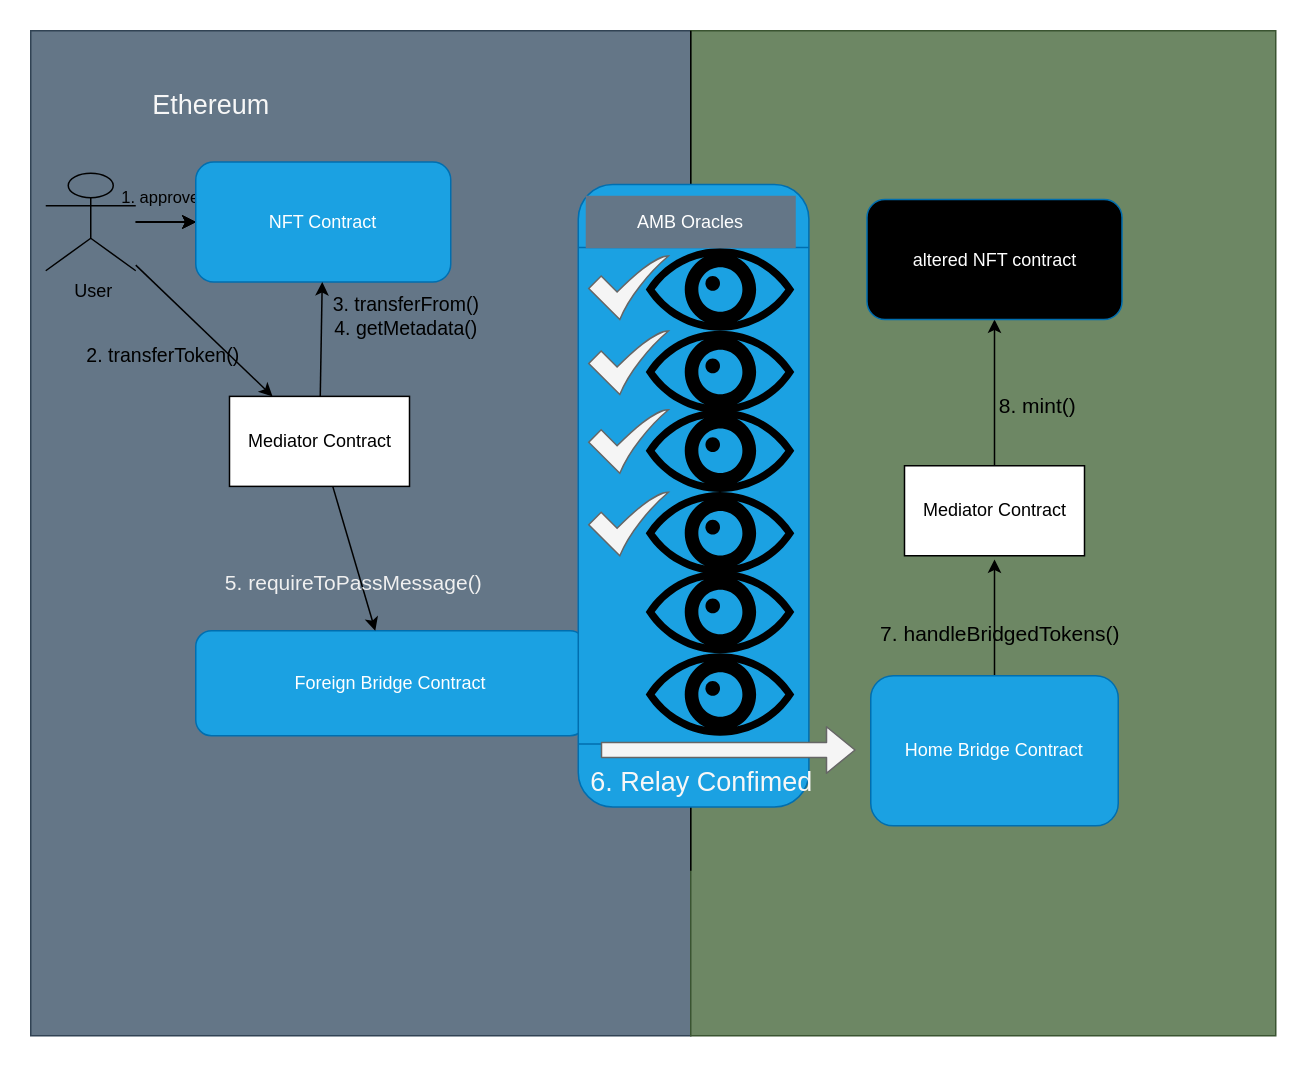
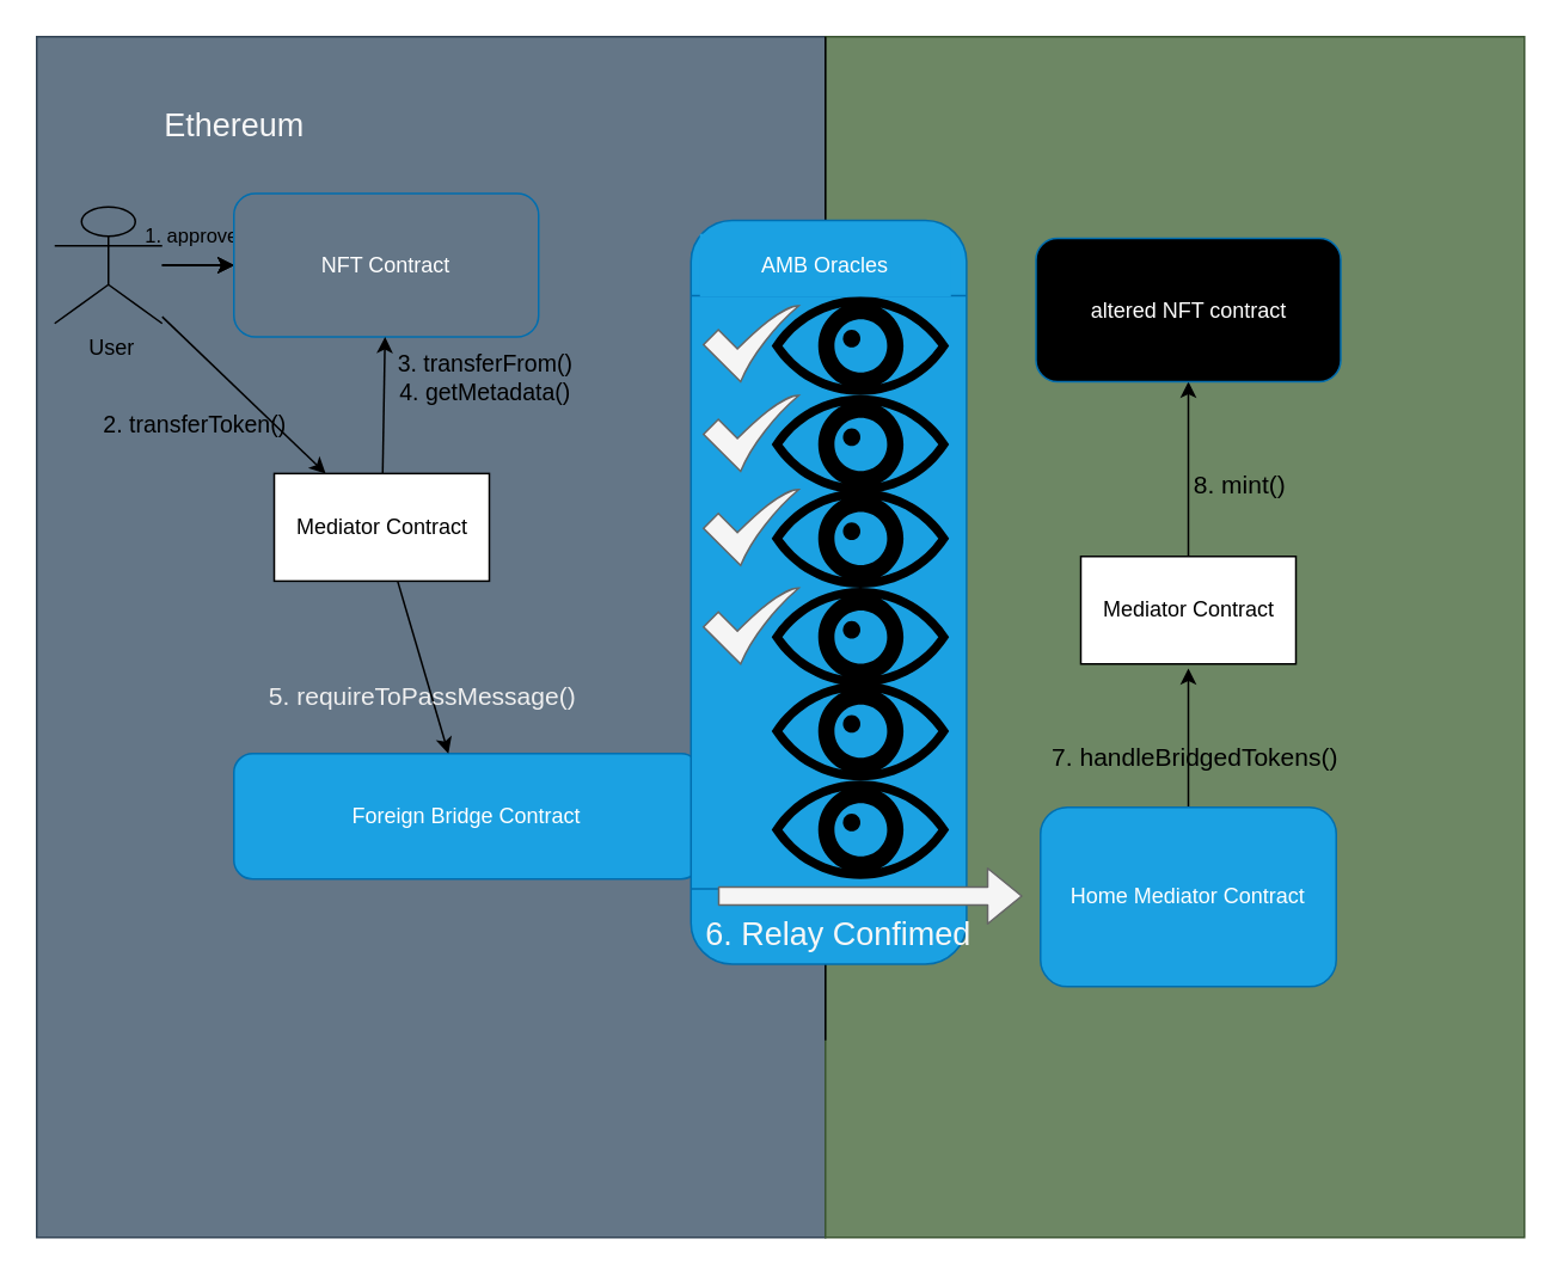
- <mxCell id="31" value="Ethereum" style="text;html=1;align=center;verticalAlign=middle;resizable=0;points=[];autosize=1;strokeColor=none;fillColor=none;fontSize=18;fontColor=#F7F7F7;" parent="1" vertex="1"><mxGeometry x="95" y="55" width="90" height="30" as="geometry" /></mxCell>
+ <mxCell id="31" value="Ethereum" style="text;html=1;align=center;verticalAlign=middle;resizable=0;points=[];autosize=1;strokeColor=none;fillColor=none;fontSize=18;fontColor=#F7F7F7;" parent="1" vertex="1"><mxGeometry x="85" y="55" width="90" height="30" as="geometry" /></mxCell>
- <mxCell id="11" value="NFT Contract" style="rounded=1;whiteSpace=wrap;html=1;fillColor=#1ba1e2;fontColor=#ffffff;strokeColor=#006EAF;" parent="1" vertex="1"><mxGeometry x="130" y="107.5" width="170" height="80" as="geometry" /></mxCell>
+ <mxCell id="11" value="NFT Contract" style="rounded=1;whiteSpace=wrap;html=1;fillColor=#647687;fontColor=#ffffff;strokeColor=#006EAF;" parent="1" vertex="1"><mxGeometry x="130" y="107.5" width="170" height="80" as="geometry" /></mxCell>
- <mxCell id="27" value="&lt;p style=&quot;line-height: 1.7&quot;&gt;AMB Oracles&lt;/p&gt;" style="rounded=0;whiteSpace=wrap;html=1;fontColor=#ffffff;fillColor=#647687;strokeColor=none;" parent="1" vertex="1"><mxGeometry x="390" y="130" width="140" height="35" as="geometry" /></mxCell>
+ <mxCell id="27" value="&lt;p style=&quot;line-height: 1.7&quot;&gt;AMB Oracles&lt;/p&gt;" style="rounded=0;whiteSpace=wrap;html=1;fontColor=#ffffff;fillColor=#1ba1e2;strokeColor=none;" parent="1" vertex="1"><mxGeometry x="390" y="130" width="140" height="35" as="geometry" /></mxCell>
- <mxCell id="30" value="Home Bridge Contract" style="rounded=1;whiteSpace=wrap;html=1;fillColor=#1ba1e2;strokeColor=#006EAF;fontColor=#ffffff;" parent="1" vertex="1"><mxGeometry x="580" y="450" width="165" height="100" as="geometry" /></mxCell>
+ <mxCell id="30" value="Home Mediator Contract" style="rounded=1;whiteSpace=wrap;html=1;fillColor=#1ba1e2;strokeColor=#006EAF;fontColor=#ffffff;" parent="1" vertex="1"><mxGeometry x="580" y="450" width="165" height="100" as="geometry" /></mxCell>
